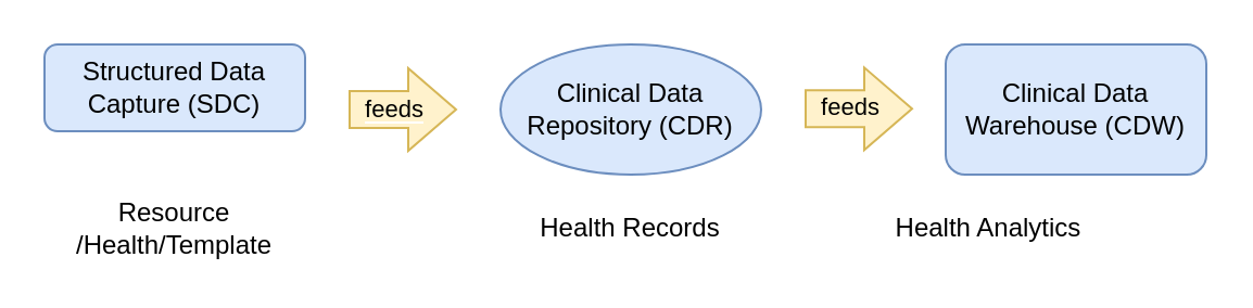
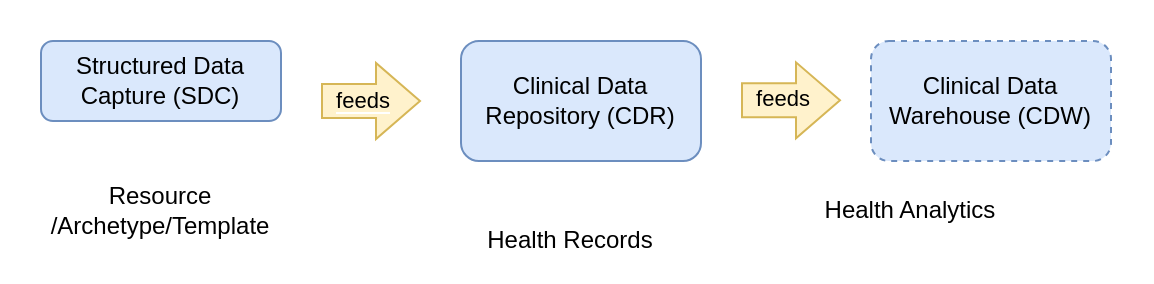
- <mxCell id="3" value="Clinical Data Repository (CDR)" style="ellipse;whiteSpace=wrap;html=1;fillColor=#dae8fc;strokeColor=#6c8ebf;" vertex="1" parent="1"><mxGeometry x="230" y="20" width="120" height="60" as="geometry" /></mxCell>
+ <mxCell id="3" value="Clinical Data Repository (CDR)" style="rounded=1;whiteSpace=wrap;html=1;fillColor=#dae8fc;strokeColor=#6c8ebf;" vertex="1" parent="1"><mxGeometry x="230" y="20" width="120" height="60" as="geometry" /></mxCell>
- <mxCell id="4" value="Clinical Data Warehouse (CDW)" style="rounded=1;whiteSpace=wrap;html=1;fillColor=#dae8fc;strokeColor=#6c8ebf;" vertex="1" parent="1"><mxGeometry x="435" y="20" width="120" height="60" as="geometry" /></mxCell>
+ <mxCell id="4" value="Clinical Data Warehouse (CDW)" style="rounded=1;whiteSpace=wrap;html=1;fillColor=#dae8fc;strokeColor=#6c8ebf;dashed=1;" vertex="1" parent="1"><mxGeometry x="435" y="20" width="120" height="60" as="geometry" /></mxCell>
- <mxCell id="11" value="Resource /Health/Template" style="text;html=1;align=center;verticalAlign=middle;whiteSpace=wrap;rounded=0;" vertex="1" parent="1"><mxGeometry x="38" y="90" width="84" height="30" as="geometry" /></mxCell>
+ <mxCell id="11" value="Resource /Archetype/Template" style="text;html=1;align=center;verticalAlign=middle;whiteSpace=wrap;rounded=0;" vertex="1" parent="1"><mxGeometry x="38" y="90" width="84" height="30" as="geometry" /></mxCell>
- <mxCell id="9" value="Health Records" style="text;html=1;align=center;verticalAlign=middle;whiteSpace=wrap;rounded=0;" vertex="1" parent="1"><mxGeometry x="246" y="90" width="88" height="30" as="geometry" /></mxCell>
+ <mxCell id="9" value="Health Records" style="text;html=1;align=center;verticalAlign=middle;whiteSpace=wrap;rounded=0;" vertex="1" parent="1"><mxGeometry x="241" y="105" width="88" height="30" as="geometry" /></mxCell>
